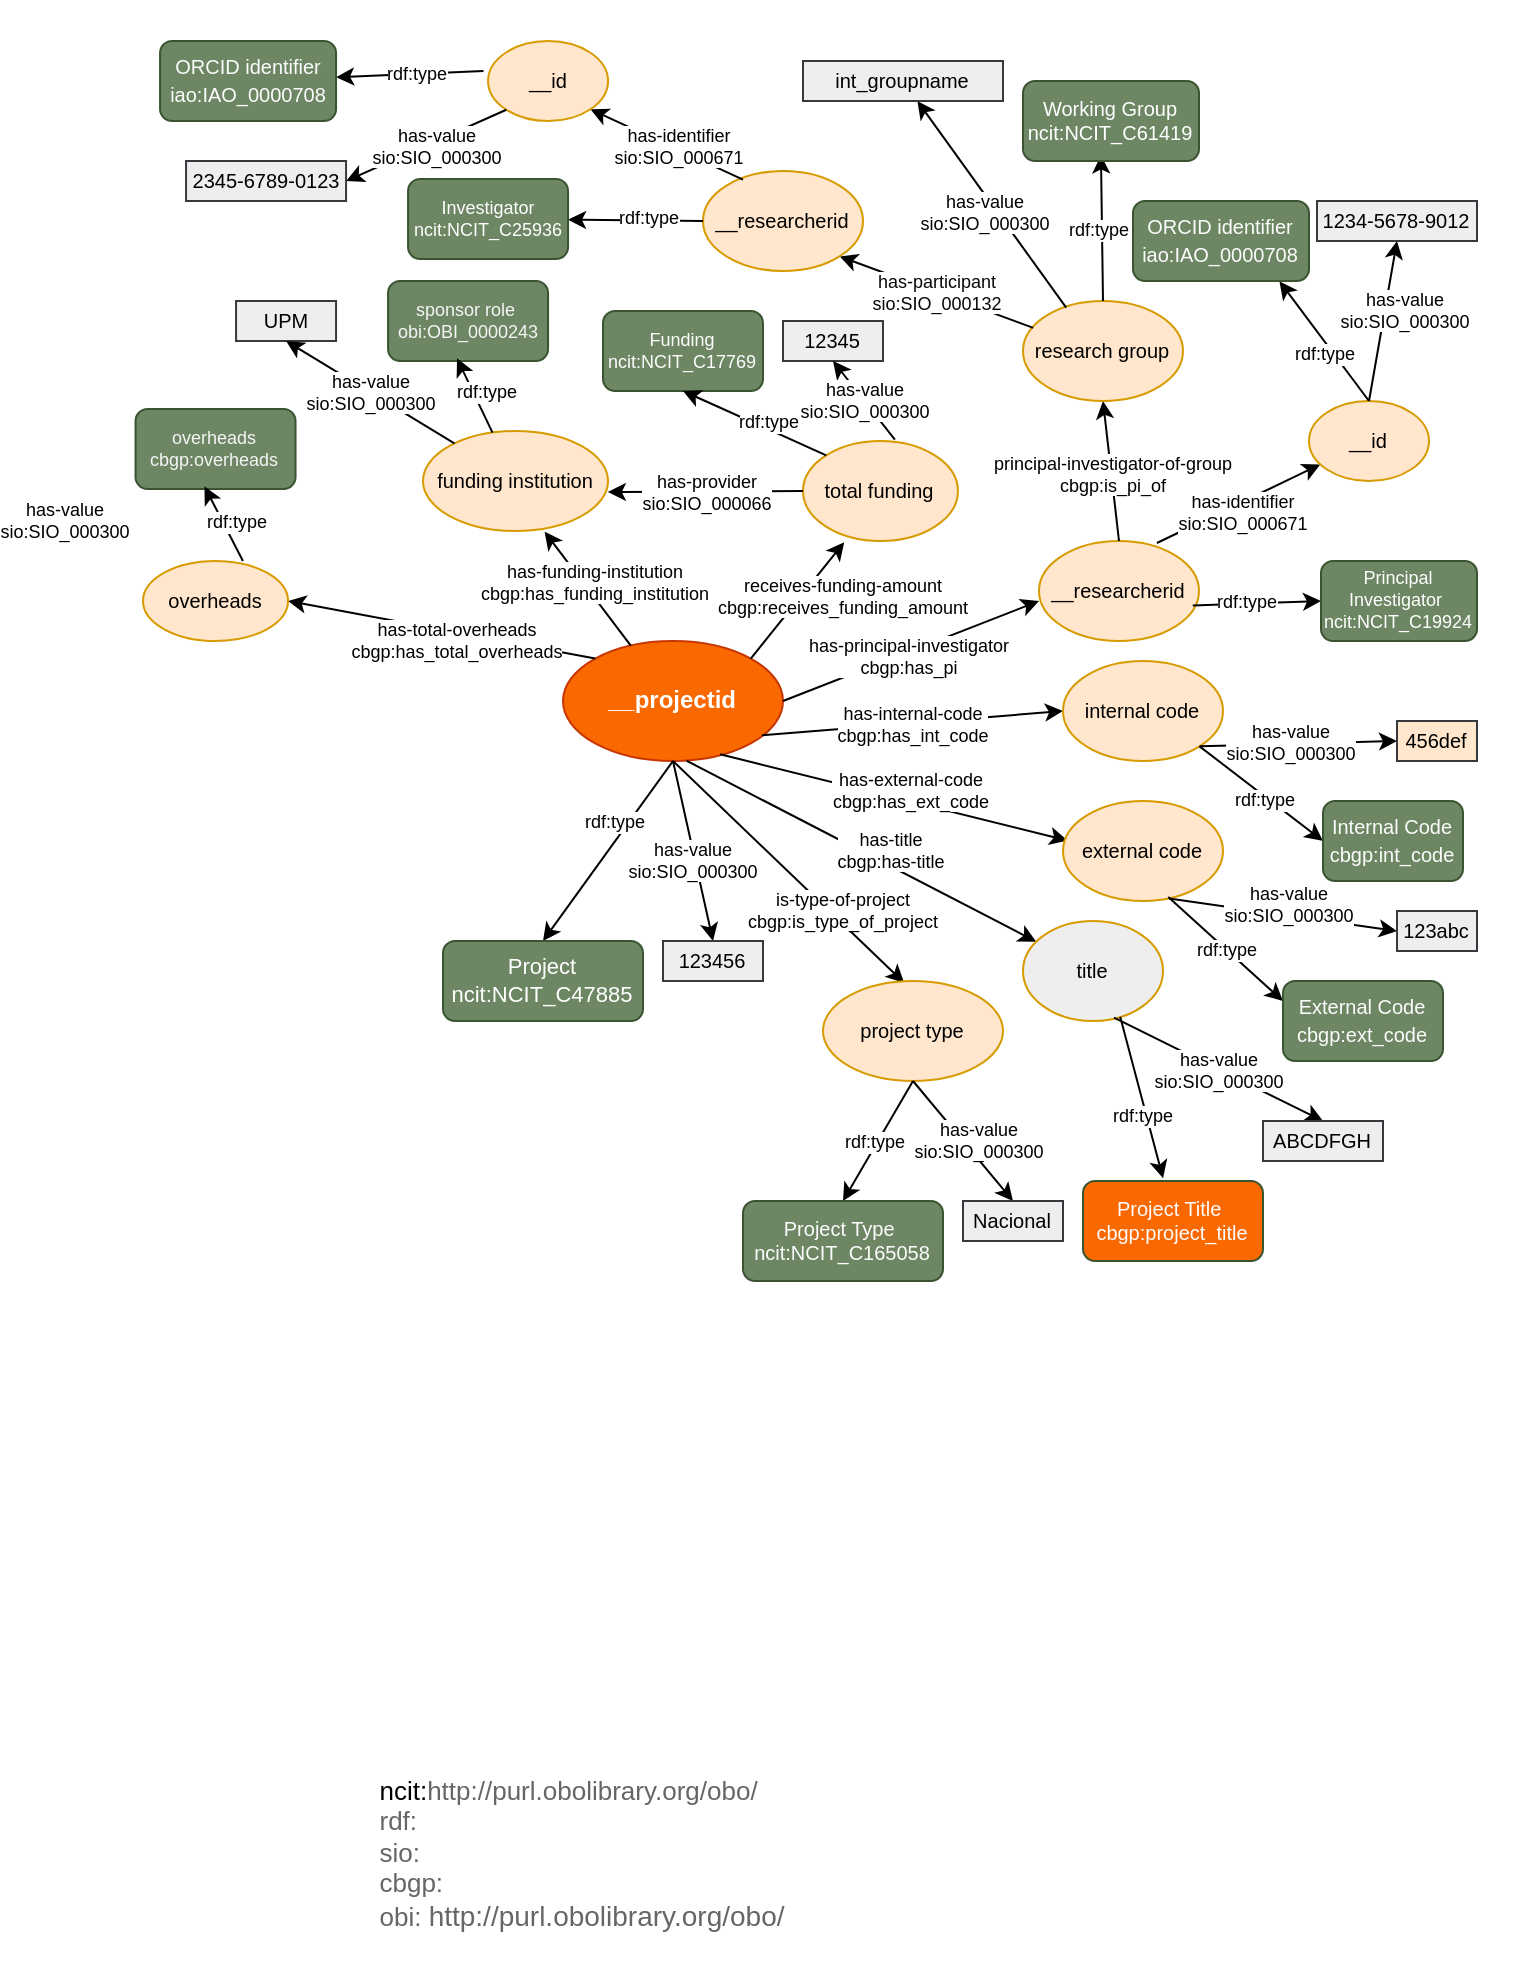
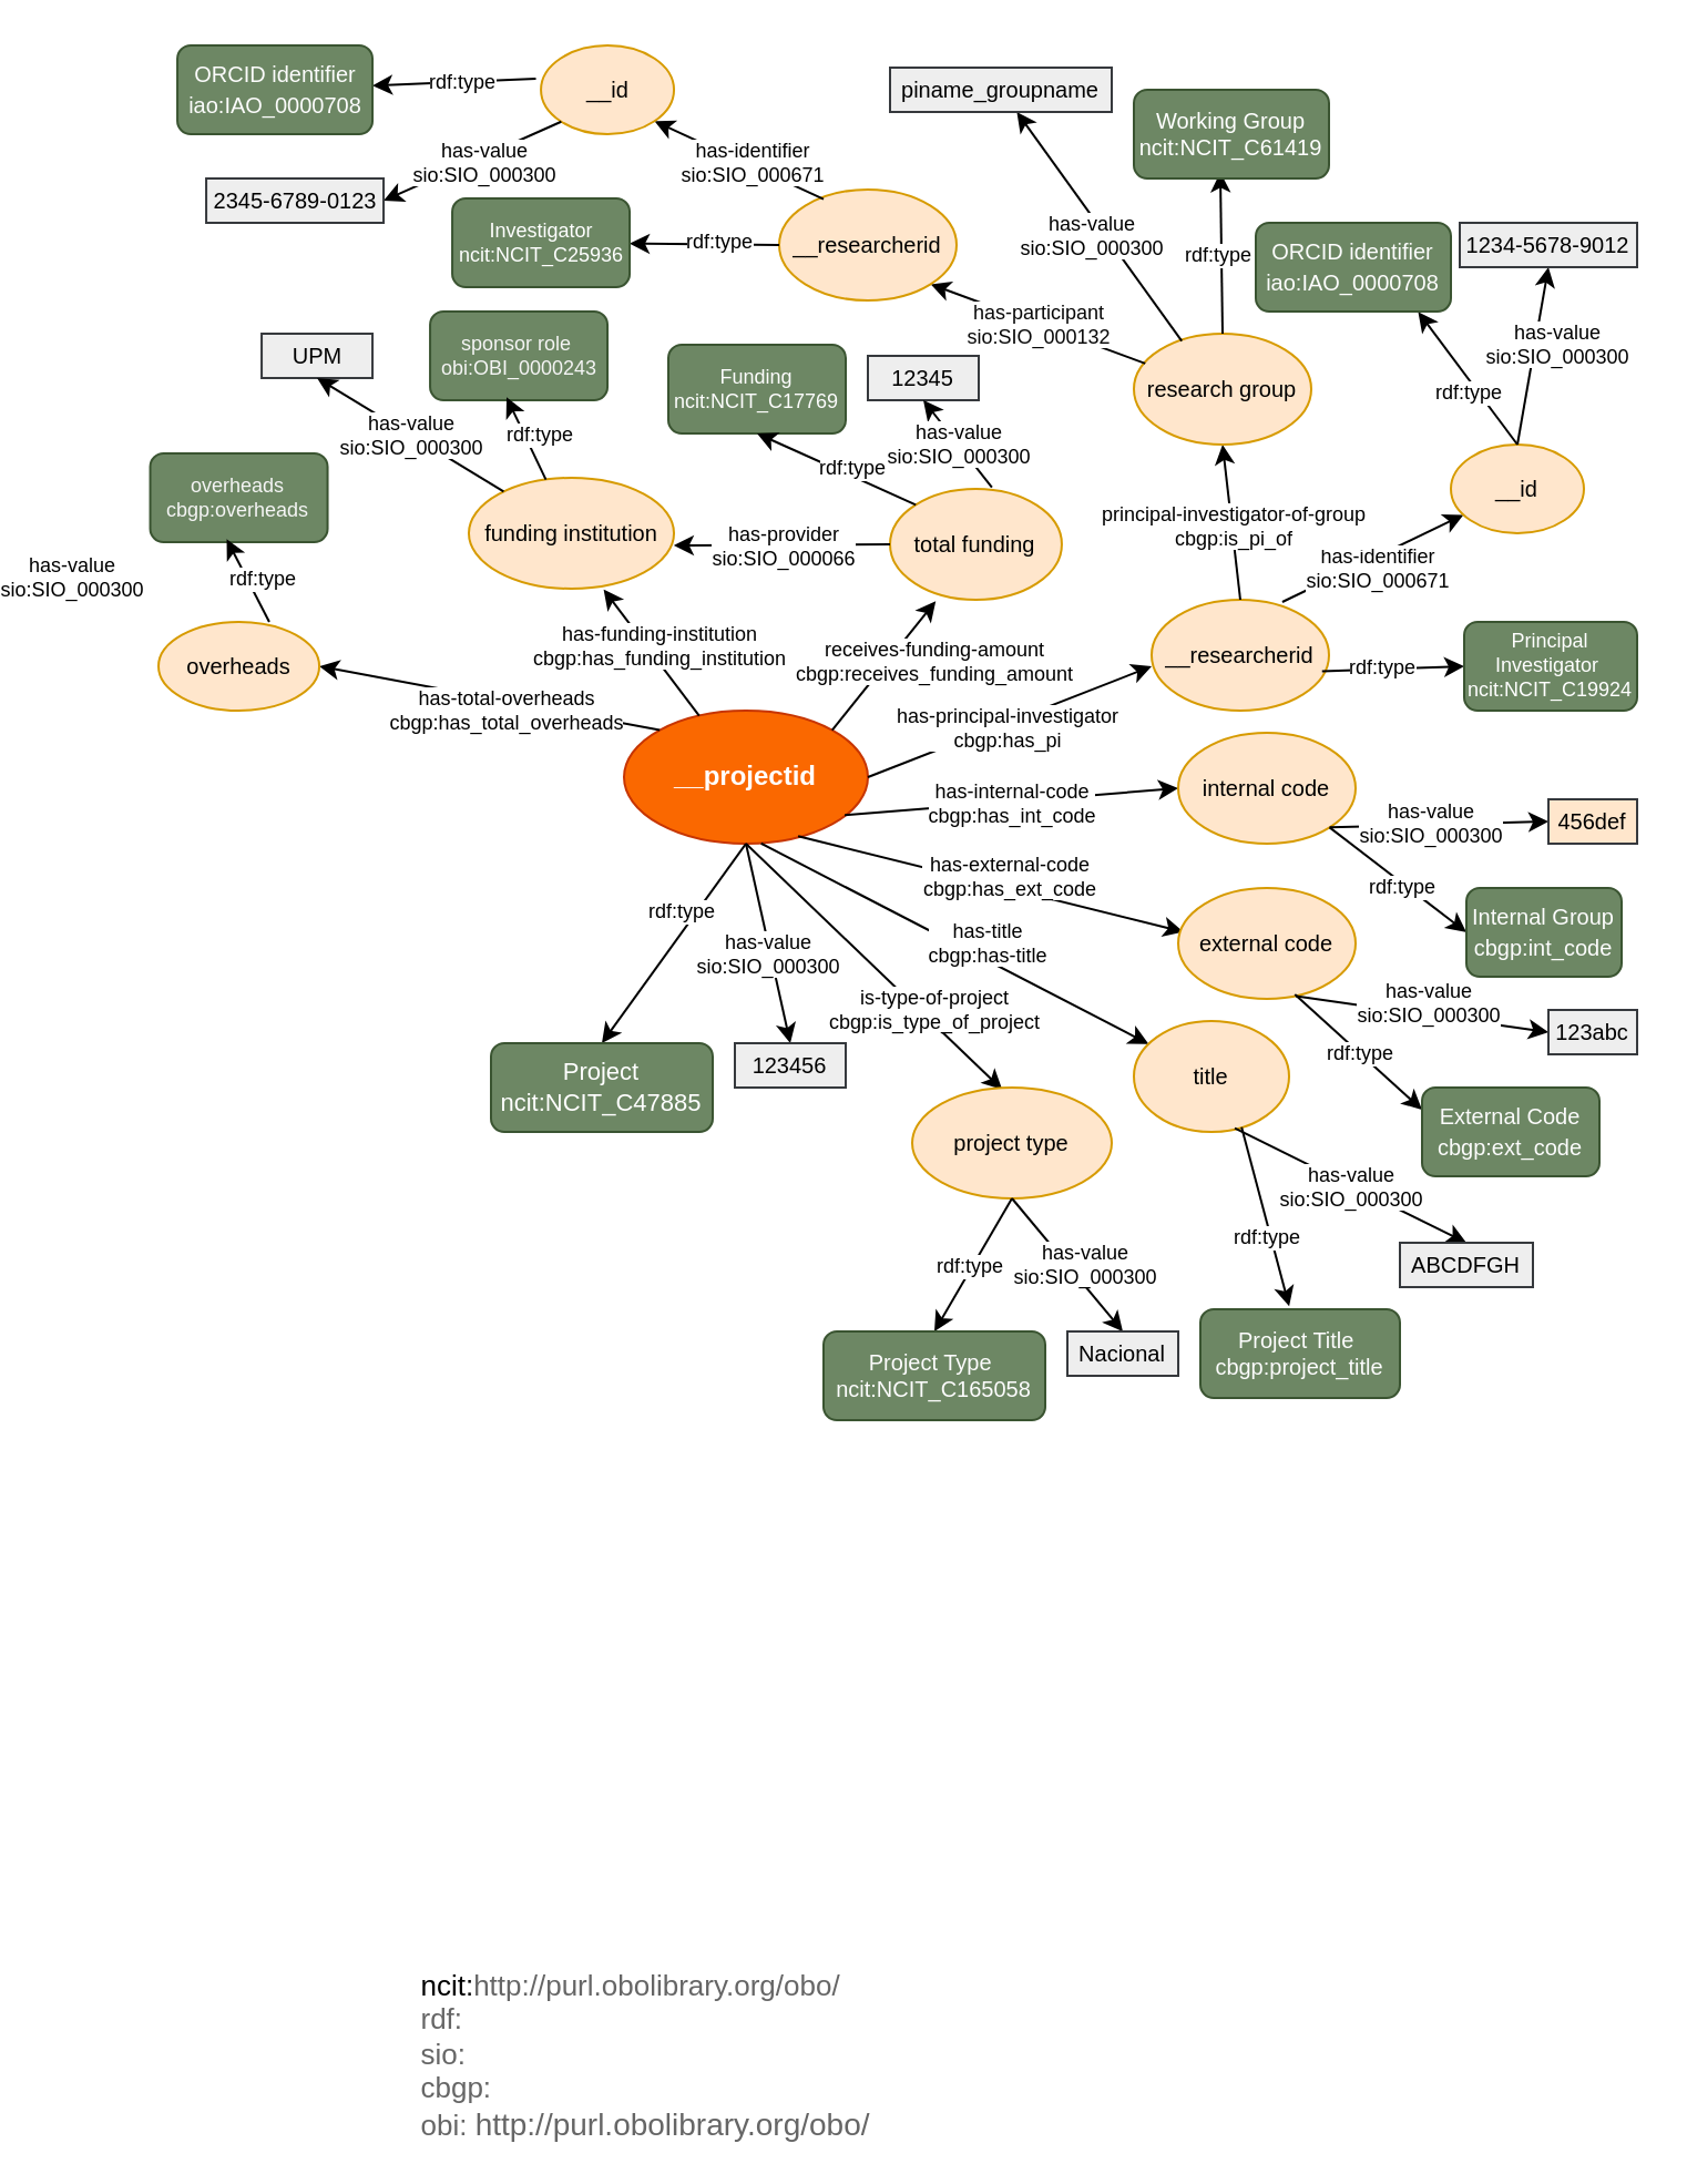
- <mxCell id="69" value="int_groupname" style="rounded=0;whiteSpace=wrap;html=1;fontSize=10;fillColor=#eeeeee;strokeColor=#36393d;" parent="1" vertex="1"><mxGeometry x="390" y="30" width="100" height="20" as="geometry" /></mxCell>
+ <mxCell id="69" value="piname_groupname" style="rounded=0;whiteSpace=wrap;html=1;fontSize=10;fillColor=#eeeeee;strokeColor=#36393d;" parent="1" vertex="1"><mxGeometry x="390" y="30" width="100" height="20" as="geometry" /></mxCell>
- <mxCell id="44" value="&lt;span style=&quot;font-size: 10px;&quot;&gt;Internal Code&lt;/span&gt;&lt;div&gt;&lt;span style=&quot;font-size: 10px;&quot;&gt;cbgp:int_code&lt;/span&gt;&lt;/div&gt;" style="rounded=1;whiteSpace=wrap;html=1;fontSize=11;fillColor=#6d8764;strokeColor=#3A5431;fontColor=light-dark(#fcfcfc, #121212);" parent="1" vertex="1"><mxGeometry x="650" y="400" width="70" height="40" as="geometry" /></mxCell>
+ <mxCell id="44" value="&lt;span style=&quot;font-size: 10px;&quot;&gt;Internal Group&lt;/span&gt;&lt;div&gt;&lt;span style=&quot;font-size: 10px;&quot;&gt;cbgp:int_code&lt;/span&gt;&lt;/div&gt;" style="rounded=1;whiteSpace=wrap;html=1;fontSize=11;fillColor=#6d8764;strokeColor=#3A5431;fontColor=light-dark(#fcfcfc, #121212);" parent="1" vertex="1"><mxGeometry x="650" y="400" width="70" height="40" as="geometry" /></mxCell>
- <mxCell id="21" value="title" style="ellipse;whiteSpace=wrap;html=1;fillColor=#eeeeee;strokeColor=#d79b00;fontSize=10;fontColor=#000000;" parent="1" vertex="1"><mxGeometry x="500" y="460" width="70" height="50" as="geometry" /></mxCell>
+ <mxCell id="21" value="title" style="ellipse;whiteSpace=wrap;html=1;fillColor=#ffe6cc;strokeColor=#d79b00;fontSize=10;fontColor=#000000;" parent="1" vertex="1"><mxGeometry x="500" y="460" width="70" height="50" as="geometry" /></mxCell>
- <mxCell id="26" value="&lt;span style=&quot;font-size: 10px;&quot;&gt;Project Title&amp;nbsp;&lt;/span&gt;&lt;div style=&quot;font-size: 10px;&quot;&gt;cbgp:project_title&lt;/div&gt;" style="rounded=1;whiteSpace=wrap;html=1;fontSize=11;fillColor=#fa6800;strokeColor=#3A5431;fontColor=light-dark(#fcfcfc, #121212);" parent="1" vertex="1"><mxGeometry x="530" y="590" width="90" height="40" as="geometry" /></mxCell>
+ <mxCell id="26" value="&lt;span style=&quot;font-size: 10px;&quot;&gt;Project Title&amp;nbsp;&lt;/span&gt;&lt;div style=&quot;font-size: 10px;&quot;&gt;cbgp:project_title&lt;/div&gt;" style="rounded=1;whiteSpace=wrap;html=1;fontSize=11;fillColor=#6d8764;strokeColor=#3A5431;fontColor=light-dark(#fcfcfc, #121212);" parent="1" vertex="1"><mxGeometry x="530" y="590" width="90" height="40" as="geometry" /></mxCell>
